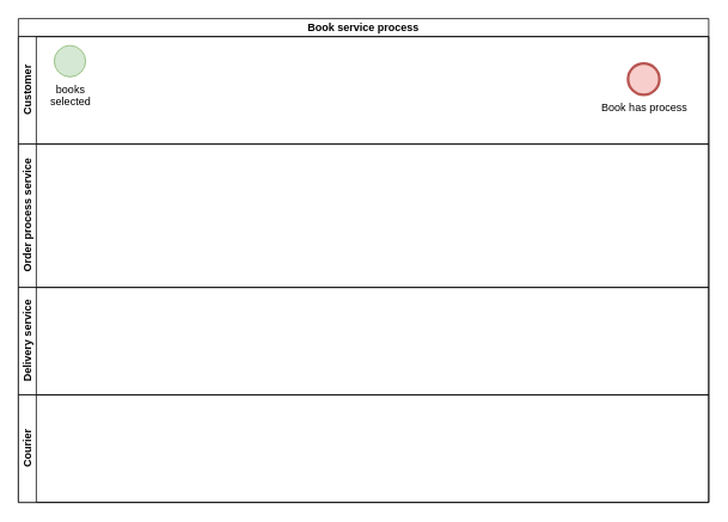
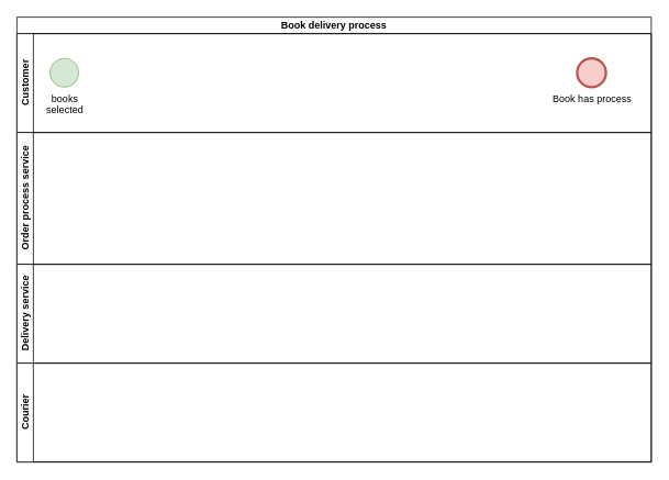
- <mxCell id="2" value="Book service process" style="swimlane;html=1;childLayout=stackLayout;resizeParent=1;resizeParentMax=0;horizontal=1;startSize=20;horizontalStack=0;whiteSpace=wrap;" vertex="1" parent="1"><mxGeometry x="20" y="20" width="770" height="540" as="geometry" /></mxCell>
+ <mxCell id="2" value="Book delivery process" style="swimlane;html=1;childLayout=stackLayout;resizeParent=1;resizeParentMax=0;horizontal=1;startSize=20;horizontalStack=0;whiteSpace=wrap;" vertex="1" parent="1"><mxGeometry x="20" y="20" width="770" height="540" as="geometry" /></mxCell>
- <mxCell id="4" value="books &lt;br&gt;selected" style="points=[[0.145,0.145,0],[0.5,0,0],[0.855,0.145,0],[1,0.5,0],[0.855,0.855,0],[0.5,1,0],[0.145,0.855,0],[0,0.5,0]];shape=mxgraph.bpmn.event;html=1;verticalLabelPosition=bottom;labelBackgroundColor=#ffffff;verticalAlign=top;align=center;perimeter=ellipsePerimeter;outlineConnect=0;aspect=fixed;outline=standard;symbol=general;direction=south;fillColor=#d5e8d4;strokeColor=#82b366;" vertex="1" parent="3"><mxGeometry x="40" y="10" width="35" height="35" as="geometry" /></mxCell>
+ <mxCell id="4" value="books &lt;br&gt;selected" style="points=[[0.145,0.145,0],[0.5,0,0],[0.855,0.145,0],[1,0.5,0],[0.855,0.855,0],[0.5,1,0],[0.145,0.855,0],[0,0.5,0]];shape=mxgraph.bpmn.event;html=1;verticalLabelPosition=bottom;labelBackgroundColor=#ffffff;verticalAlign=top;align=center;perimeter=ellipsePerimeter;outlineConnect=0;aspect=fixed;outline=standard;symbol=general;direction=south;fillColor=#d5e8d4;strokeColor=#82b366;" vertex="1" parent="3"><mxGeometry x="40" y="30" width="35" height="35" as="geometry" /></mxCell>
